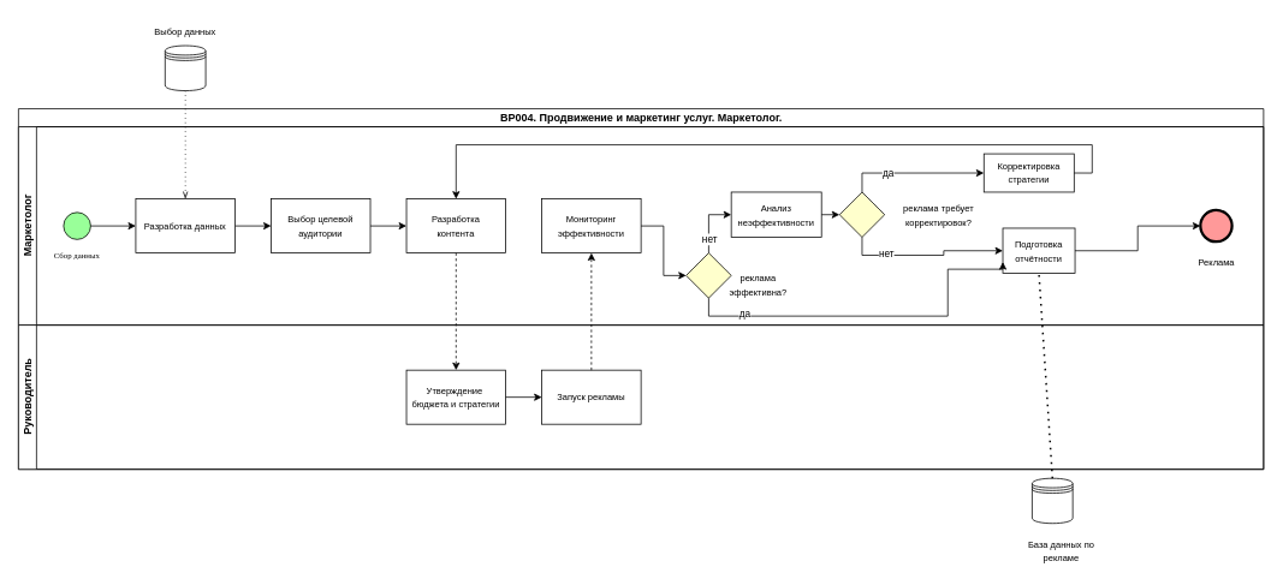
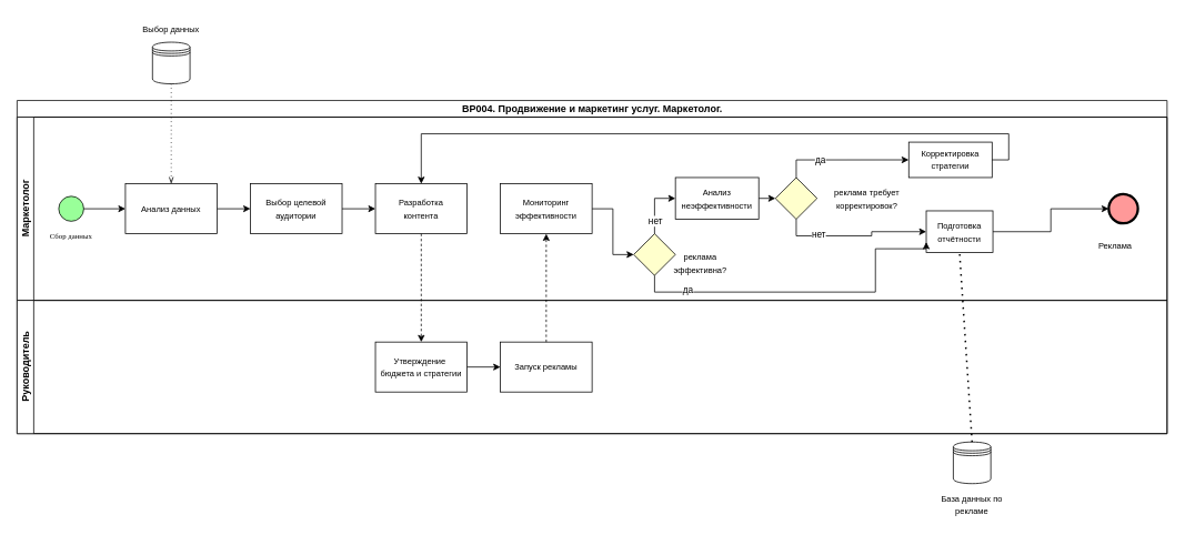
- <mxCell id="10" value="&lt;font style=&quot;font-size: 10px;&quot;&gt;Разработка данных&lt;/font&gt;" style="points=[[0.25,0,0],[0.5,0,0],[0.75,0,0],[1,0.25,0],[1,0.5,0],[1,0.75,0],[0.75,1,0],[0.5,1,0],[0.25,1,0],[0,0.75,0],[0,0.5,0],[0,0.25,0]];shape=mxgraph.bpmn.task2;whiteSpace=wrap;rectStyle=rounded;size=10;html=1;container=1;expand=0;collapsible=0;taskMarker=user;" vertex="1" parent="3"><mxGeometry x="130" y="80" width="110" height="60" as="geometry" /></mxCell>
+ <mxCell id="10" value="&lt;font style=&quot;font-size: 10px;&quot;&gt;Анализ данных&lt;/font&gt;" style="points=[[0.25,0,0],[0.5,0,0],[0.75,0,0],[1,0.25,0],[1,0.5,0],[1,0.75,0],[0.75,1,0],[0.5,1,0],[0.25,1,0],[0,0.75,0],[0,0.5,0],[0,0.25,0]];shape=mxgraph.bpmn.task2;whiteSpace=wrap;rectStyle=rounded;size=10;html=1;container=1;expand=0;collapsible=0;taskMarker=user;" vertex="1" parent="3"><mxGeometry x="130" y="80" width="110" height="60" as="geometry" /></mxCell>
- <mxCell id="5" value="&lt;span style=&quot;font-size: 10px;&quot;&gt;Реклама&lt;/span&gt;" style="text;html=1;align=center;verticalAlign=middle;whiteSpace=wrap;rounded=0;" vertex="1" parent="3"><mxGeometry x="1282.5" y="135" width="90" height="30" as="geometry" /></mxCell>
+ <mxCell id="5" value="&lt;span style=&quot;font-size: 10px;&quot;&gt;Реклама&lt;/span&gt;" style="text;html=1;align=center;verticalAlign=middle;whiteSpace=wrap;rounded=0;" vertex="1" parent="3"><mxGeometry x="1272.5" y="140" width="90" height="30" as="geometry" /></mxCell>
- <mxCell id="43" value="&lt;span style=&quot;font-size: 10px;&quot;&gt;База данных по рекламе&lt;/span&gt;" style="text;html=1;align=center;verticalAlign=middle;whiteSpace=wrap;rounded=0;" vertex="1" parent="1"><mxGeometry x="1131" y="595" width="90" height="30" as="geometry" /></mxCell>
+ <mxCell id="43" value="&lt;span style=&quot;font-size: 10px;&quot;&gt;База данных по рекламе&lt;/span&gt;" style="text;html=1;align=center;verticalAlign=middle;whiteSpace=wrap;rounded=0;" vertex="1" parent="1"><mxGeometry x="1121" y="590" width="90" height="30" as="geometry" /></mxCell>
